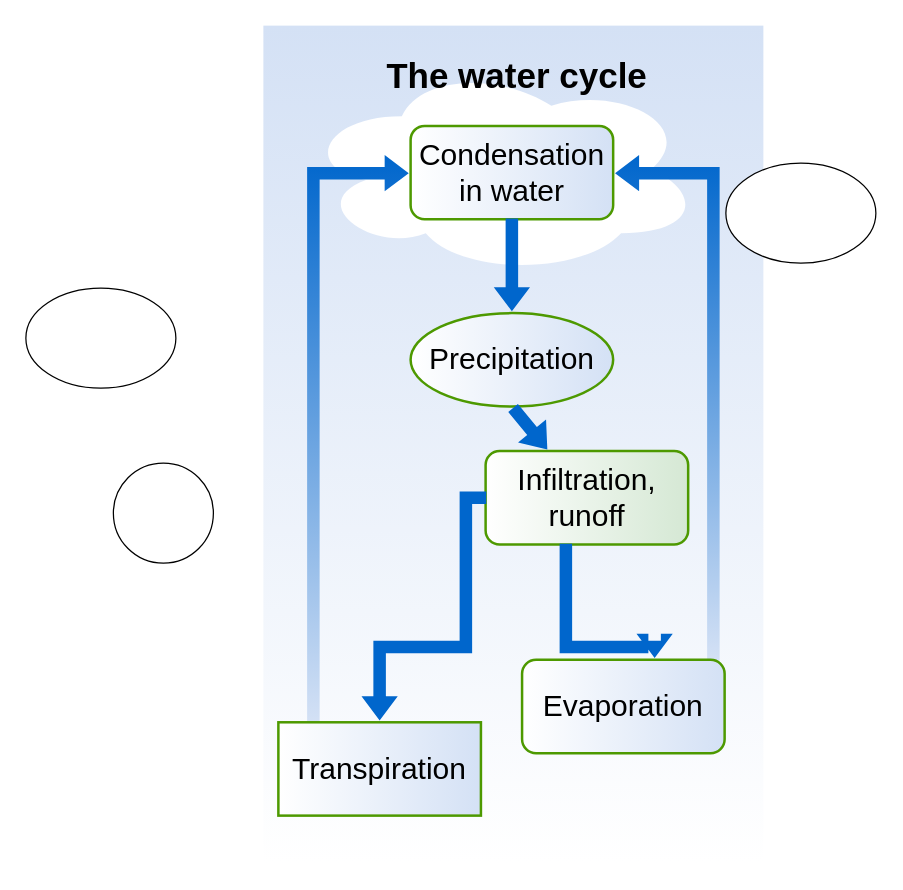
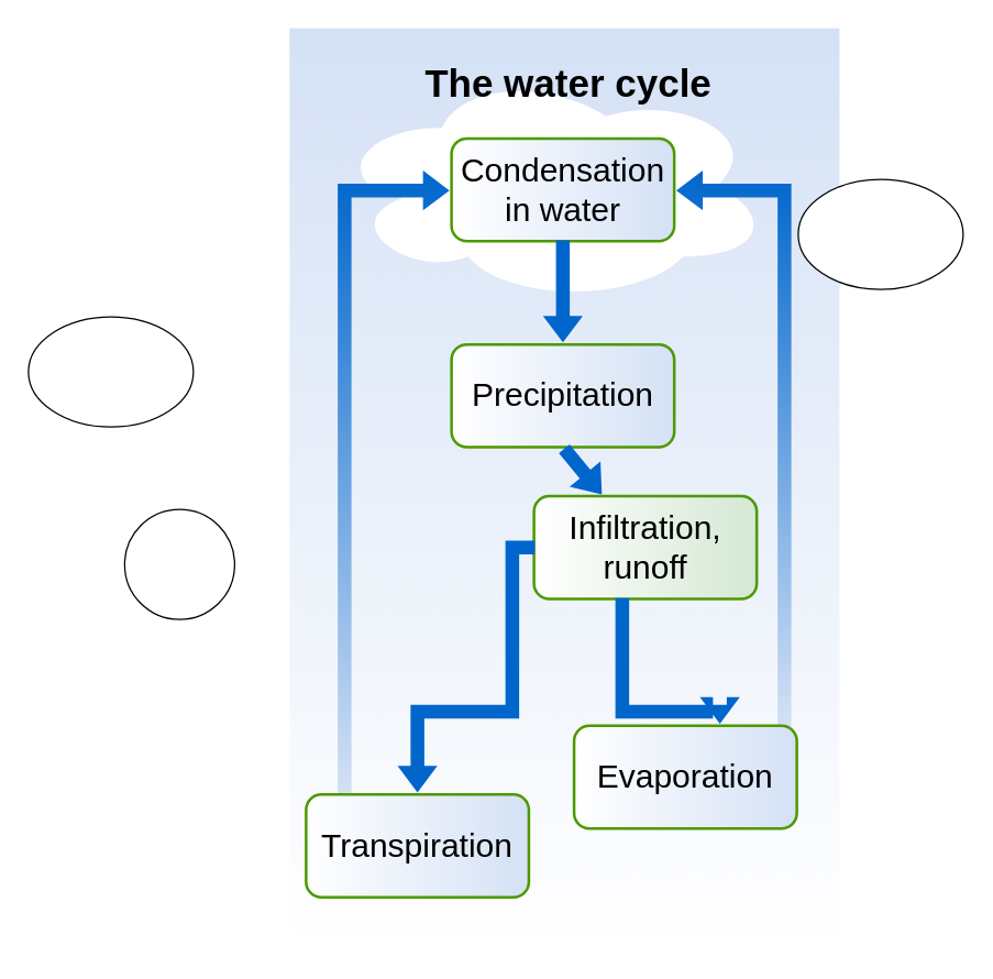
- <mxCell id="8" value="Precipitation" style="ellipse;whiteSpace=wrap;html=1;shadow=0;strokeWidth=2;fillColor=#D4E1F5;gradientColor=#ffffff;fontFamily=Helvetica;fontSize=24;align=center;strokeColor=#4D9900;gradientDirection=west;" parent="1" vertex="1"><mxGeometry x="327.786" y="250" width="162.036" height="74.667" as="geometry" /></mxCell>
+ <mxCell id="8" value="Precipitation" style="rounded=1;whiteSpace=wrap;html=1;shadow=0;strokeWidth=2;fillColor=#D4E1F5;gradientColor=#ffffff;fontFamily=Helvetica;fontSize=24;align=center;strokeColor=#4D9900;gradientDirection=west;" parent="1" vertex="1"><mxGeometry x="327.786" y="250" width="162.036" height="74.667" as="geometry" /></mxCell>
- <mxCell id="12" value="Transpiration" style="whiteSpace=wrap;html=1;shadow=0;strokeWidth=2;fillColor=#D4E1F5;gradientColor=#ffffff;fontFamily=Helvetica;fontSize=24;align=center;strokeColor=#4D9900;gradientDirection=west;rounded=0;" parent="1" vertex="1"><mxGeometry x="222" y="577.333" width="162.036" height="74.667" as="geometry" /></mxCell>
+ <mxCell id="12" value="Transpiration" style="rounded=1;whiteSpace=wrap;html=1;shadow=0;strokeWidth=2;fillColor=#D4E1F5;gradientColor=#ffffff;fontFamily=Helvetica;fontSize=24;align=center;strokeColor=#4D9900;gradientDirection=west;" parent="1" vertex="1"><mxGeometry x="222" y="577.333" width="162.036" height="74.667" as="geometry" /></mxCell>
